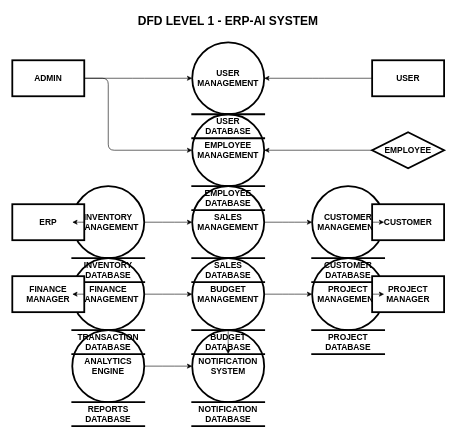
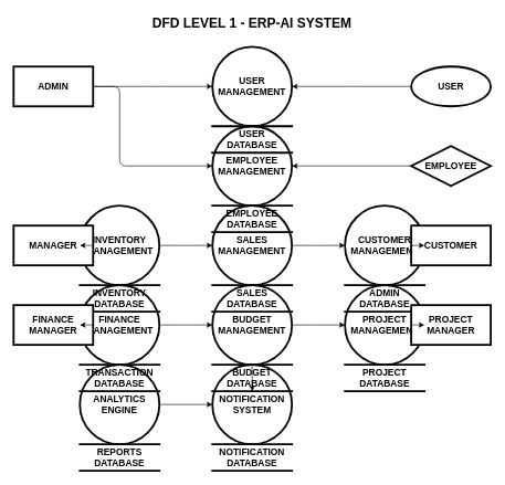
- <mxCell id="3" value="USER" style="whiteSpace=wrap;align=center;verticalAlign=middle;fontStyle=1;strokeWidth=3;fillColor=#FFFFFF;fontSize=14;" parent="1" vertex="1"><mxGeometry x="620" y="100" width="120" height="60" as="geometry" /></mxCell>
+ <mxCell id="3" value="USER" style="ellipse;whiteSpace=wrap;align=center;verticalAlign=middle;fontStyle=1;strokeWidth=3;fillColor=#FFFFFF;fontSize=14;" parent="1" vertex="1"><mxGeometry x="620" y="100" width="120" height="60" as="geometry" /></mxCell>
- <mxCell id="24" value="ERP" style="whiteSpace=wrap;align=center;verticalAlign=middle;fontStyle=1;strokeWidth=3;fillColor=#FFFFFF;fontSize=14;" parent="1" vertex="1"><mxGeometry x="20" y="340" width="120" height="60" as="geometry" /></mxCell>
+ <mxCell id="24" value="MANAGER" style="whiteSpace=wrap;align=center;verticalAlign=middle;fontStyle=1;strokeWidth=3;fillColor=#FFFFFF;fontSize=14;" parent="1" vertex="1"><mxGeometry x="20" y="340" width="120" height="60" as="geometry" /></mxCell>
- <mxCell id="18" value="CUSTOMER&#10;DATABASE" style="shape=partialRectangle;whiteSpace=wrap;html=1;left=0;right=0;fillColor=none;fontSize=14;fontStyle=1;strokeWidth=3;" parent="1" vertex="1"><mxGeometry x="520" y="430" width="120" height="40" as="geometry" /></mxCell>
+ <mxCell id="18" value="ADMIN&#10;DATABASE" style="shape=partialRectangle;whiteSpace=wrap;html=1;left=0;right=0;fillColor=none;fontSize=14;fontStyle=1;strokeWidth=3;" parent="1" vertex="1"><mxGeometry x="520" y="430" width="120" height="40" as="geometry" /></mxCell>
